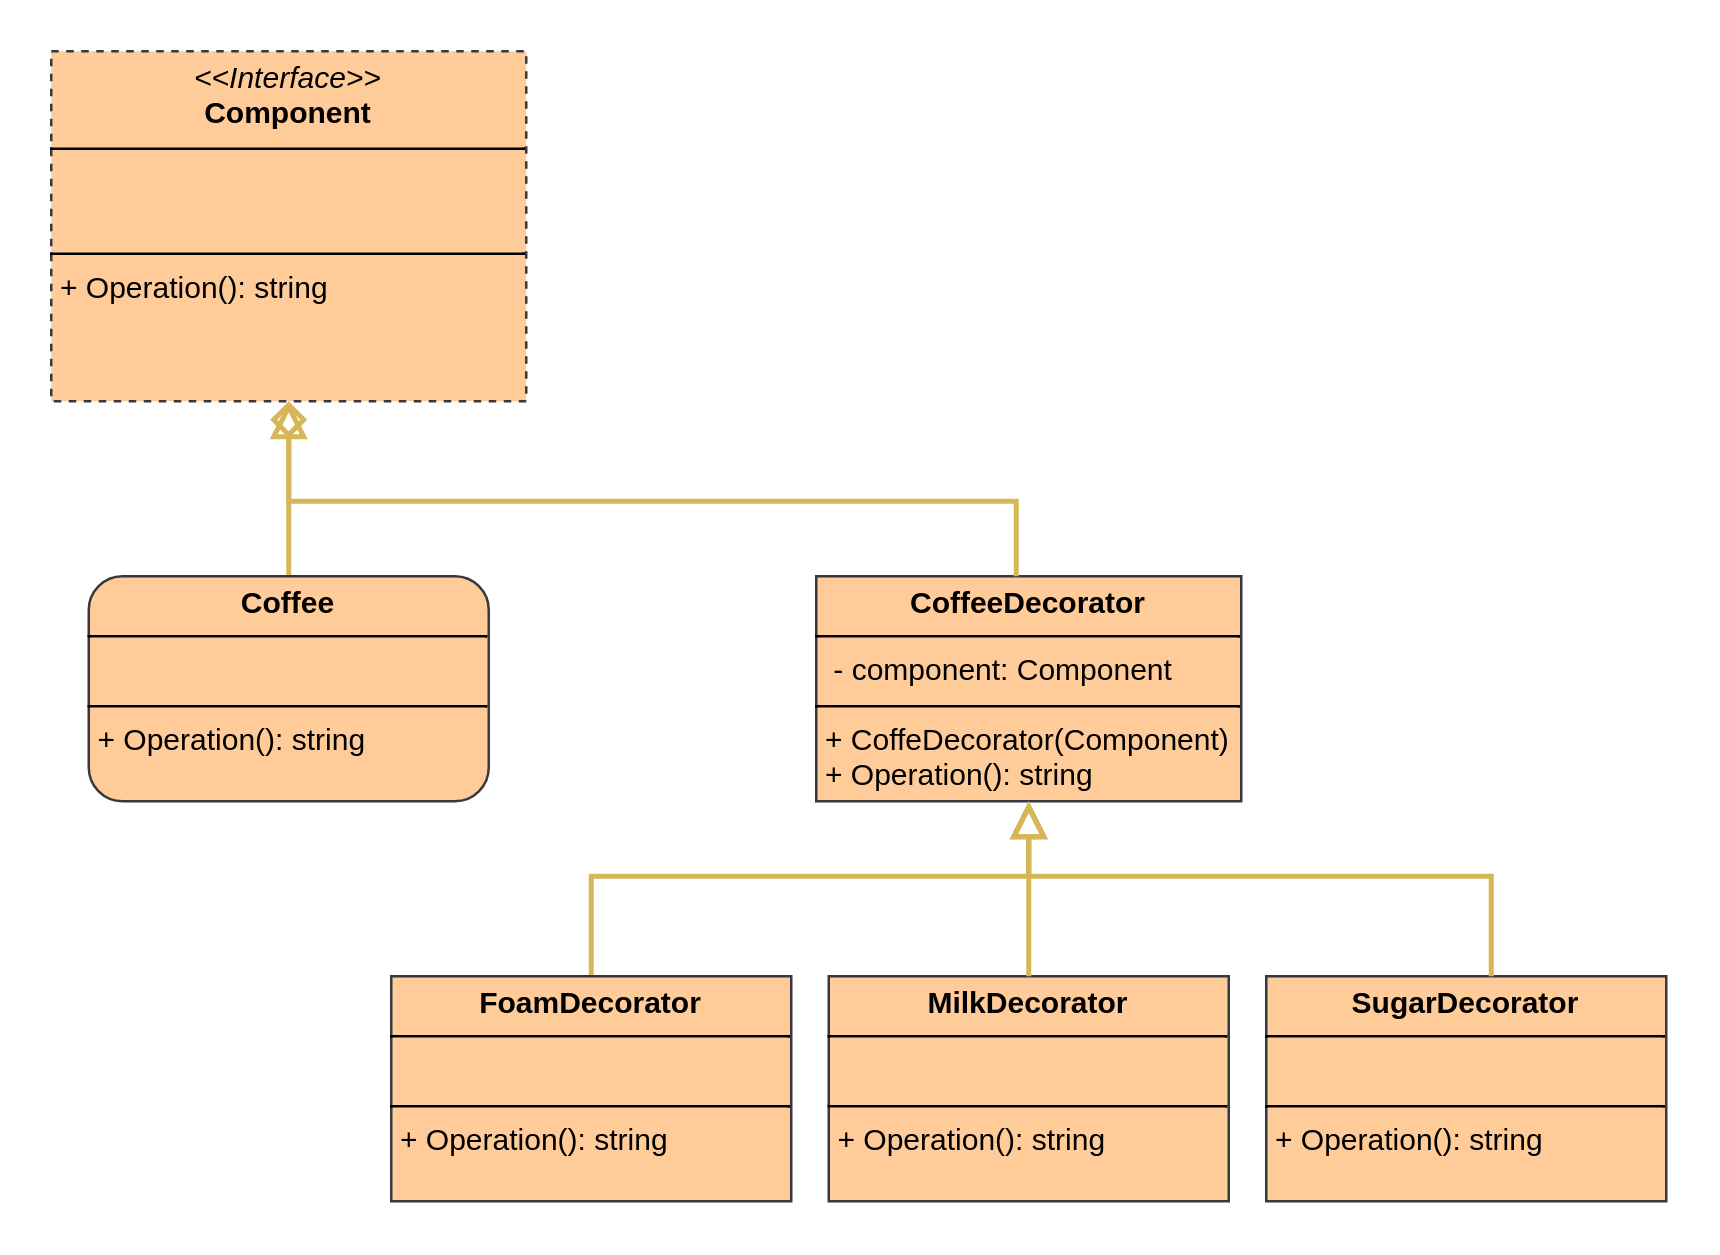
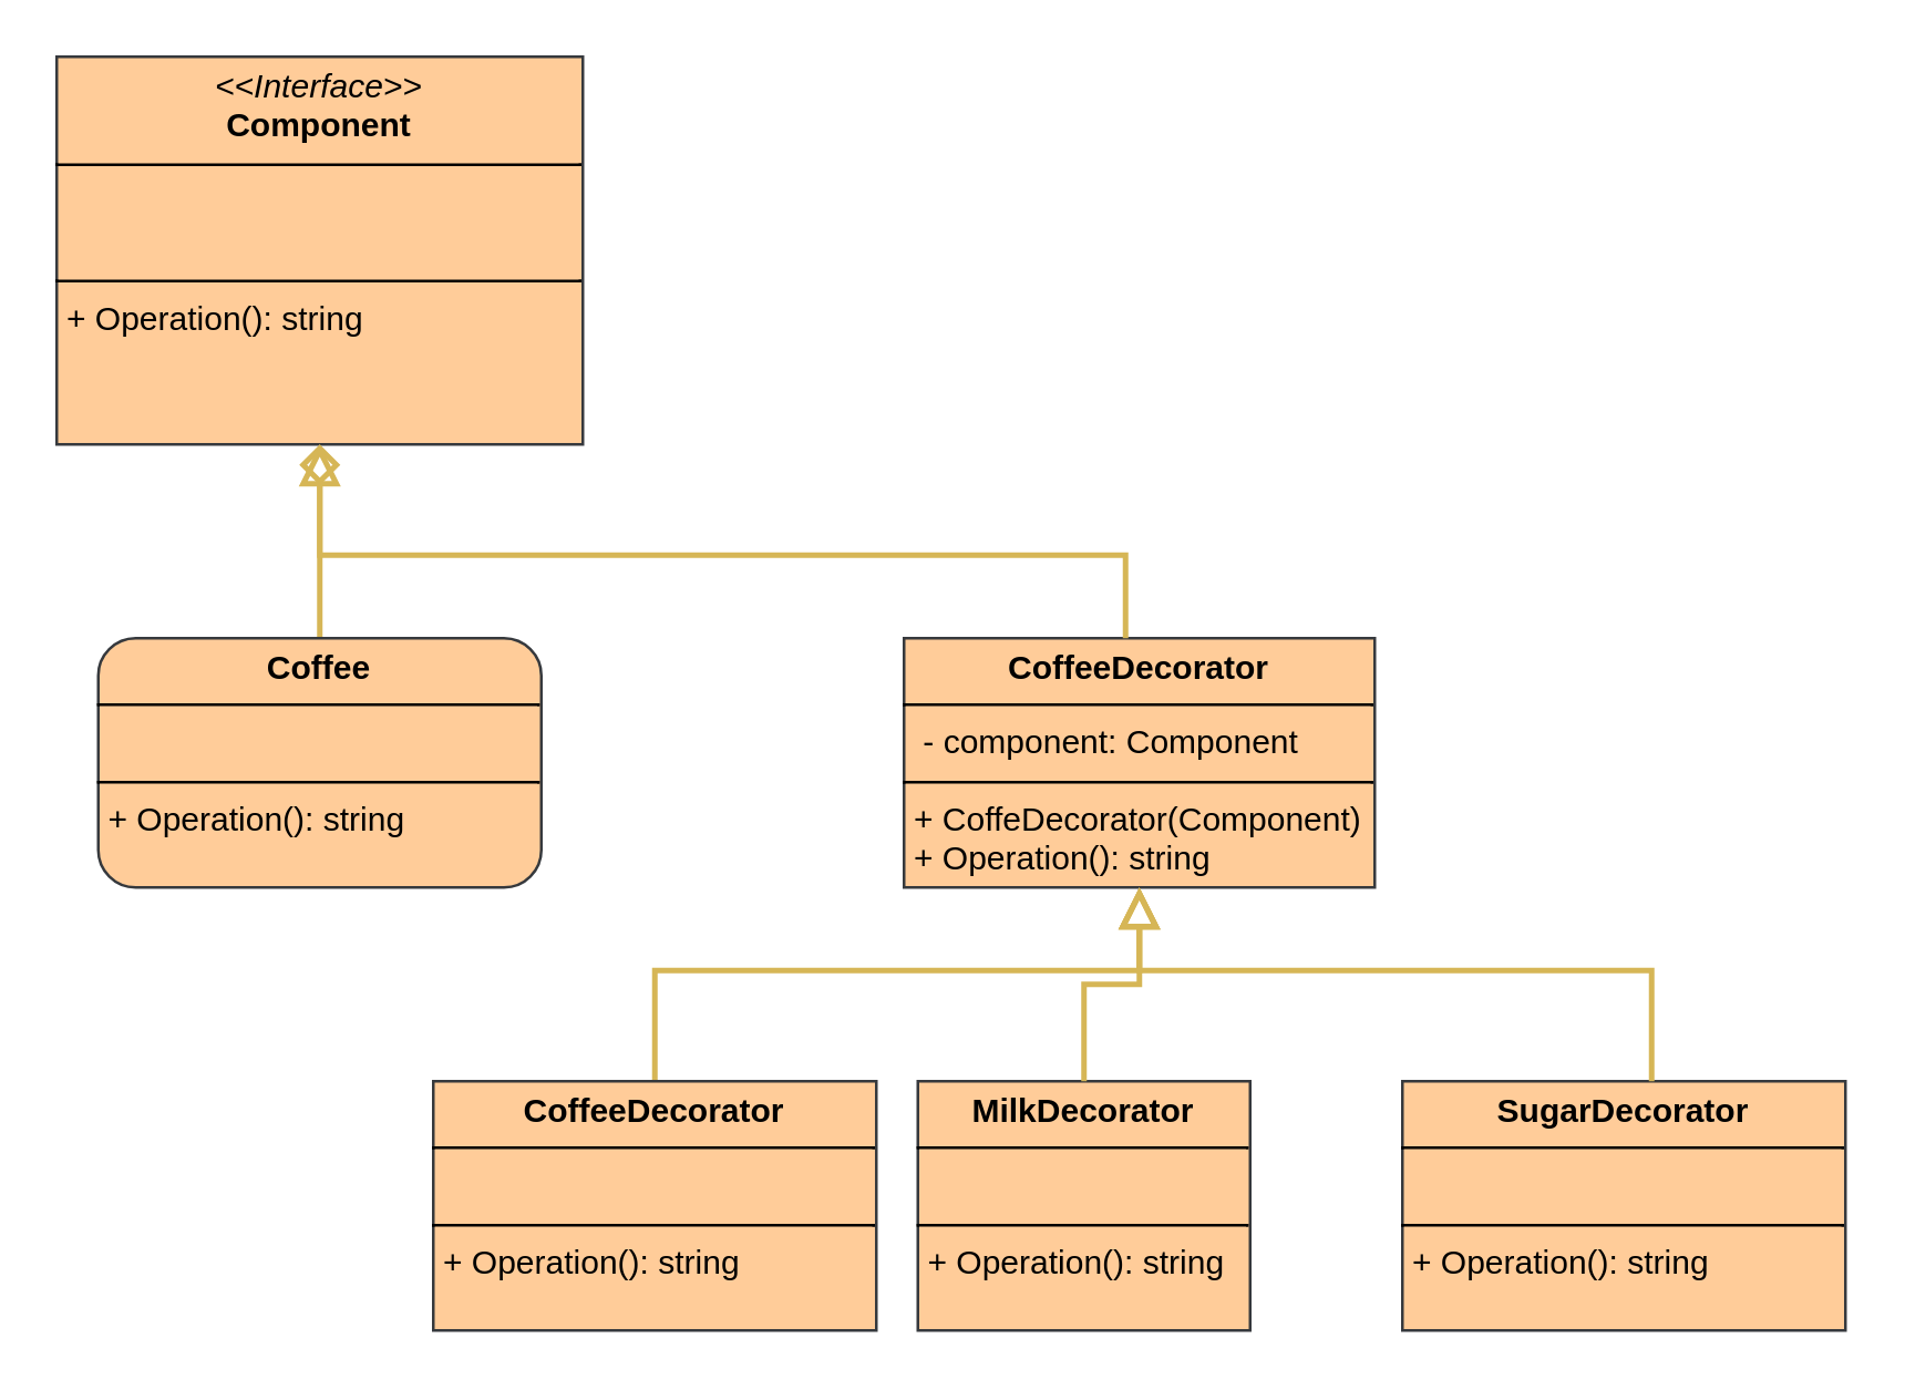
- <mxCell id="2" value="&lt;p style=&quot;margin:0px;margin-top:4px;text-align:center;&quot;&gt;&lt;i&gt;&amp;lt;&amp;lt;Interface&amp;gt;&amp;gt;&lt;/i&gt;&lt;br&gt;&lt;b&gt;Component&lt;/b&gt;&lt;/p&gt;&lt;hr size=&quot;1&quot; style=&quot;border-style:solid;&quot;&gt;&lt;p style=&quot;margin:0px;margin-left:4px;&quot;&gt;&amp;nbsp;&lt;br&gt;&amp;nbsp;&lt;/p&gt;&lt;hr size=&quot;1&quot; style=&quot;border-style:solid;&quot;&gt;&lt;p style=&quot;margin:0px;margin-left:4px;&quot;&gt;+ Operation(): string&lt;/p&gt;" style="verticalAlign=top;align=left;overflow=fill;html=1;whiteSpace=wrap;fillColor=#ffcc99;strokeColor=#36393d;dashed=1;" vertex="1" parent="1"><mxGeometry x="20" y="20" width="190" height="140" as="geometry" /></mxCell>
+ <mxCell id="2" value="&lt;p style=&quot;margin:0px;margin-top:4px;text-align:center;&quot;&gt;&lt;i&gt;&amp;lt;&amp;lt;Interface&amp;gt;&amp;gt;&lt;/i&gt;&lt;br&gt;&lt;b&gt;Component&lt;/b&gt;&lt;/p&gt;&lt;hr size=&quot;1&quot; style=&quot;border-style:solid;&quot;&gt;&lt;p style=&quot;margin:0px;margin-left:4px;&quot;&gt;&amp;nbsp;&lt;br&gt;&amp;nbsp;&lt;/p&gt;&lt;hr size=&quot;1&quot; style=&quot;border-style:solid;&quot;&gt;&lt;p style=&quot;margin:0px;margin-left:4px;&quot;&gt;+ Operation(): string&lt;/p&gt;" style="verticalAlign=top;align=left;overflow=fill;html=1;whiteSpace=wrap;fillColor=#ffcc99;strokeColor=#36393d;" vertex="1" parent="1"><mxGeometry x="20" y="20" width="190" height="140" as="geometry" /></mxCell>
- <mxCell id="8" value="&lt;p style=&quot;margin:0px;margin-top:4px;text-align:center;&quot;&gt;&lt;b&gt;FoamDecorator&lt;/b&gt;&lt;/p&gt;&lt;hr size=&quot;1&quot; style=&quot;border-style:solid;&quot;&gt;&lt;p style=&quot;margin:0px;margin-left:4px;&quot;&gt;&amp;nbsp;&lt;/p&gt;&lt;hr size=&quot;1&quot; style=&quot;border-style:solid;&quot;&gt;&lt;p style=&quot;margin:0px;margin-left:4px;&quot;&gt;+ Operation(): string&lt;/p&gt;" style="verticalAlign=top;align=left;overflow=fill;html=1;whiteSpace=wrap;fillColor=#ffcc99;strokeColor=#36393d;" vertex="1" parent="1"><mxGeometry x="156" y="390" width="160" height="90" as="geometry" /></mxCell>
+ <mxCell id="8" value="&lt;p style=&quot;margin:0px;margin-top:4px;text-align:center;&quot;&gt;&lt;b&gt;CoffeeDecorator&lt;/b&gt;&lt;/p&gt;&lt;hr size=&quot;1&quot; style=&quot;border-style:solid;&quot;&gt;&lt;p style=&quot;margin:0px;margin-left:4px;&quot;&gt;&amp;nbsp;&lt;/p&gt;&lt;hr size=&quot;1&quot; style=&quot;border-style:solid;&quot;&gt;&lt;p style=&quot;margin:0px;margin-left:4px;&quot;&gt;+ Operation(): string&lt;/p&gt;" style="verticalAlign=top;align=left;overflow=fill;html=1;whiteSpace=wrap;fillColor=#ffcc99;strokeColor=#36393d;" vertex="1" parent="1"><mxGeometry x="156" y="390" width="160" height="90" as="geometry" /></mxCell>
- <mxCell id="9" value="&lt;p style=&quot;margin:0px;margin-top:4px;text-align:center;&quot;&gt;&lt;b&gt;MilkDecorator&lt;/b&gt;&lt;/p&gt;&lt;hr size=&quot;1&quot; style=&quot;border-style:solid;&quot;&gt;&lt;p style=&quot;margin:0px;margin-left:4px;&quot;&gt;&amp;nbsp;&lt;/p&gt;&lt;hr size=&quot;1&quot; style=&quot;border-style:solid;&quot;&gt;&lt;p style=&quot;margin:0px;margin-left:4px;&quot;&gt;+ Operation(): string&lt;/p&gt;" style="verticalAlign=top;align=left;overflow=fill;html=1;whiteSpace=wrap;fillColor=#ffcc99;strokeColor=#36393d;" vertex="1" parent="1"><mxGeometry x="331" y="390" width="160" height="90" as="geometry" /></mxCell>
+ <mxCell id="9" value="&lt;p style=&quot;margin:0px;margin-top:4px;text-align:center;&quot;&gt;&lt;b&gt;MilkDecorator&lt;/b&gt;&lt;/p&gt;&lt;hr size=&quot;1&quot; style=&quot;border-style:solid;&quot;&gt;&lt;p style=&quot;margin:0px;margin-left:4px;&quot;&gt;&amp;nbsp;&lt;/p&gt;&lt;hr size=&quot;1&quot; style=&quot;border-style:solid;&quot;&gt;&lt;p style=&quot;margin:0px;margin-left:4px;&quot;&gt;+ Operation(): string&lt;/p&gt;" style="verticalAlign=top;align=left;overflow=fill;html=1;whiteSpace=wrap;fillColor=#ffcc99;strokeColor=#36393d;" vertex="1" parent="1"><mxGeometry x="331" y="390" width="120" height="90" as="geometry" /></mxCell>
